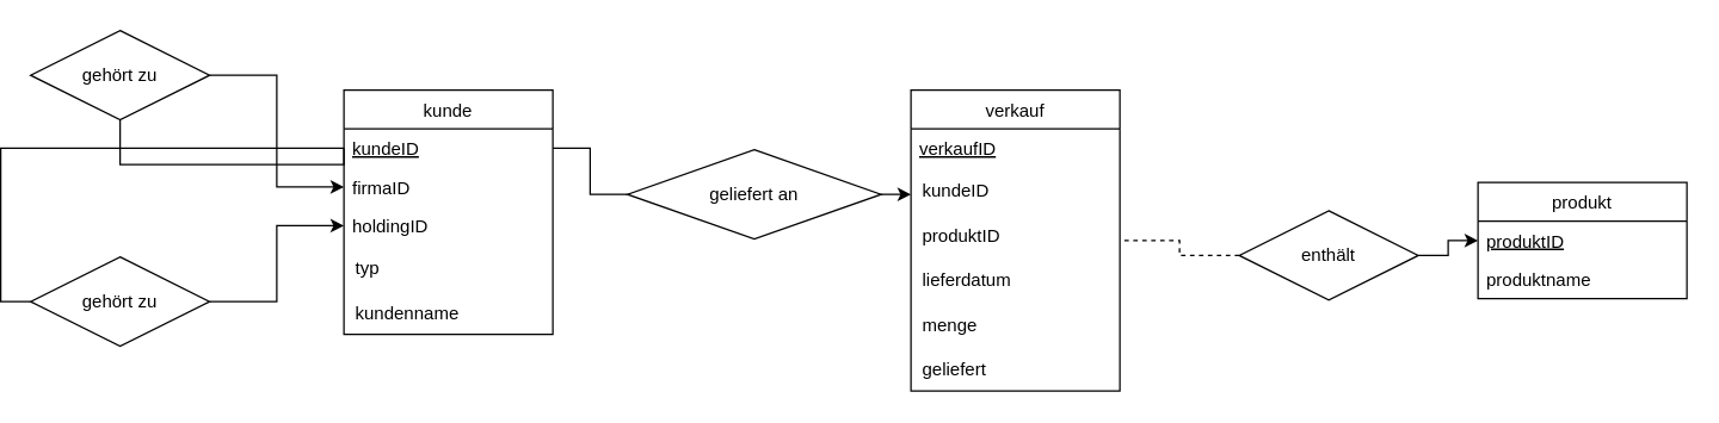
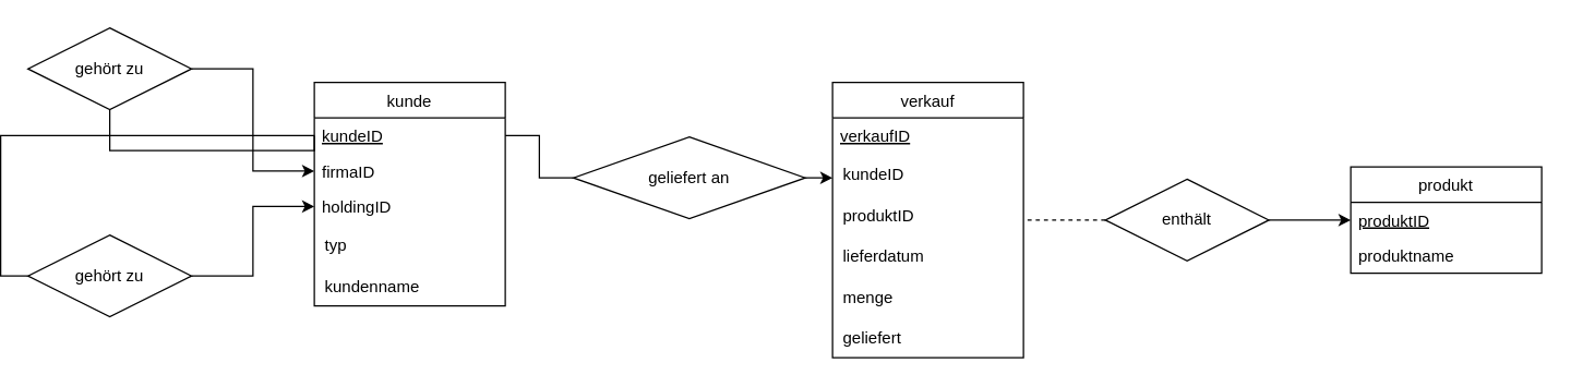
- <mxCell id="11" value="enthält" style="shape=rhombus;perimeter=rhombusPerimeter;whiteSpace=wrap;html=1;align=center;" vertex="1" parent="1"><mxGeometry x="830" y="141" width="120" height="60" as="geometry" /></mxCell>
+ <mxCell id="11" value="enthält" style="shape=rhombus;perimeter=rhombusPerimeter;whiteSpace=wrap;html=1;align=center;" vertex="1" parent="1"><mxGeometry x="810" y="131" width="120" height="60" as="geometry" /></mxCell>
